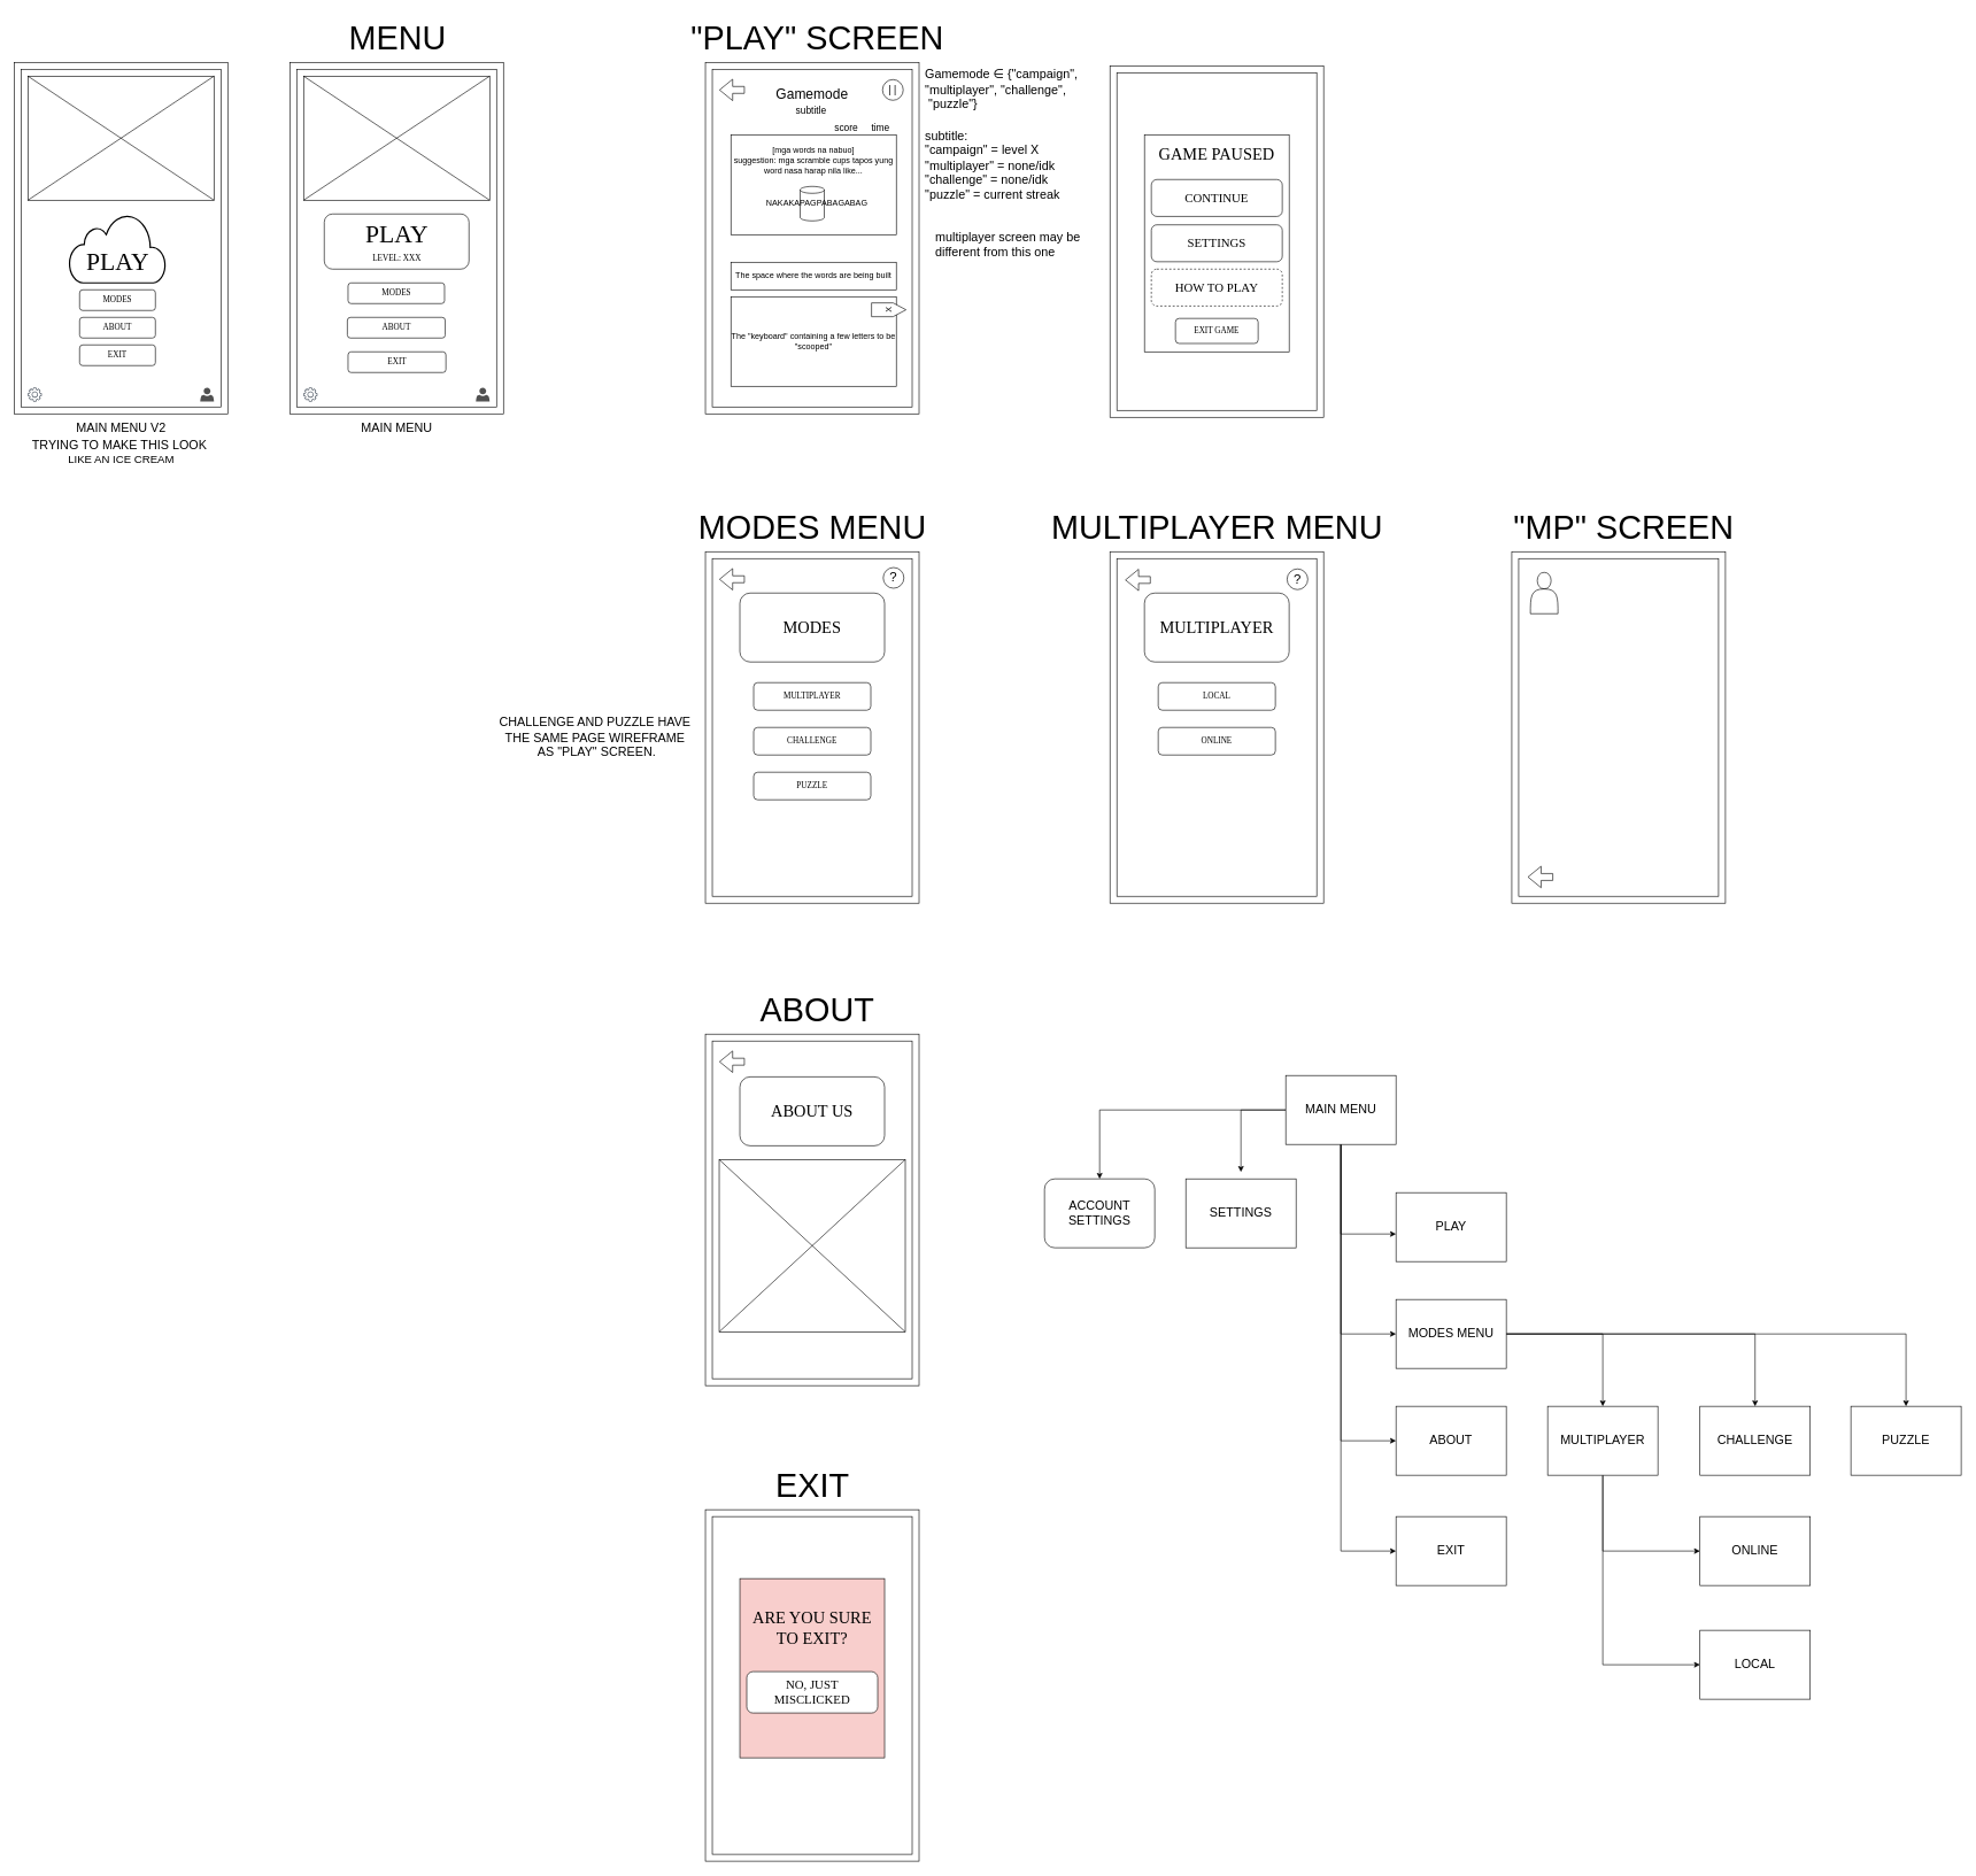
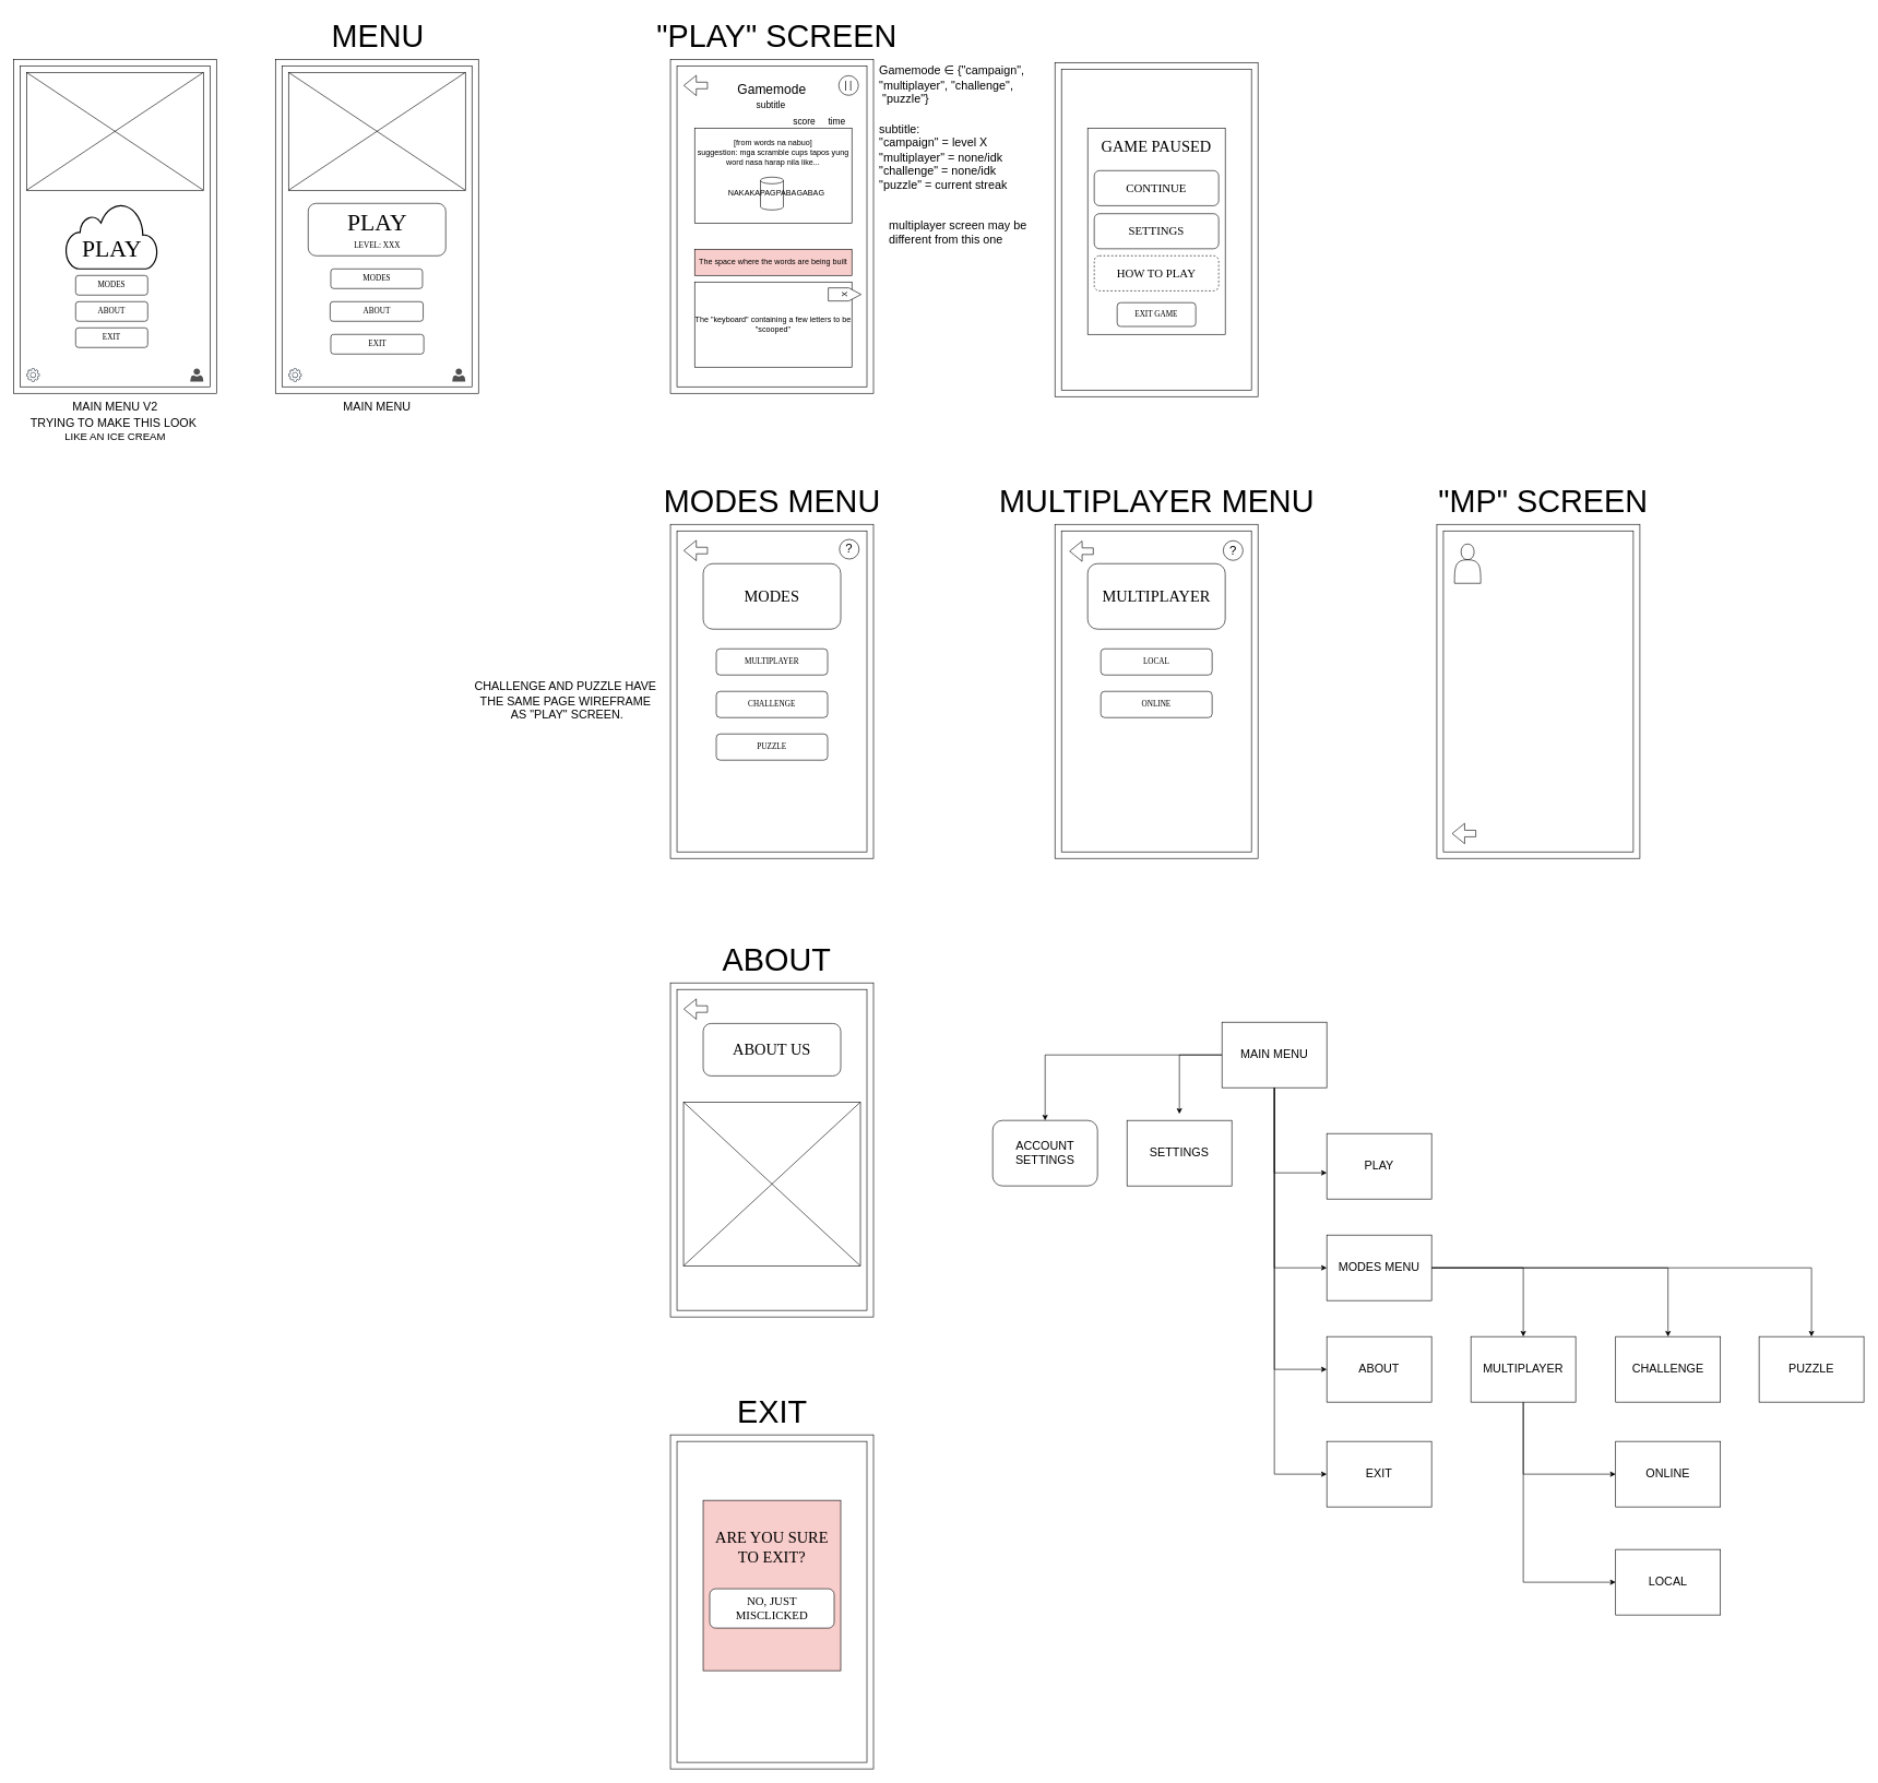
- <mxCell id="113" value="[mga words na nabuo]&lt;div&gt;suggestion: mga scramble cups tapos yung word nasa harap nila like...&lt;/div&gt;&lt;div&gt;&lt;br&gt;&lt;/div&gt;&lt;div&gt;&lt;br&gt;&lt;/div&gt;&lt;div&gt;&lt;br&gt;&lt;/div&gt;&lt;div&gt;&lt;br&gt;&lt;/div&gt;&lt;div&gt;&lt;br&gt;&lt;/div&gt;" style="rounded=0;whiteSpace=wrap;html=1;" vertex="1" parent="1"><mxGeometry x="1060" y="195" width="240" height="145" as="geometry" /></mxCell>
+ <mxCell id="113" value="[from words na nabuo]&lt;div&gt;suggestion: mga scramble cups tapos yung word nasa harap nila like...&lt;/div&gt;&lt;div&gt;&lt;br&gt;&lt;/div&gt;&lt;div&gt;&lt;br&gt;&lt;/div&gt;&lt;div&gt;&lt;br&gt;&lt;/div&gt;&lt;div&gt;&lt;br&gt;&lt;/div&gt;&lt;div&gt;&lt;br&gt;&lt;/div&gt;" style="rounded=0;whiteSpace=wrap;html=1;" vertex="1" parent="1"><mxGeometry x="1060" y="195" width="240" height="145" as="geometry" /></mxCell>
- <mxCell id="116" value="The space where the words are being built" style="rounded=0;whiteSpace=wrap;html=1;" vertex="1" parent="1"><mxGeometry x="1060" y="380" width="240" height="40" as="geometry" /></mxCell>
+ <mxCell id="116" value="The space where the words are being built" style="rounded=0;whiteSpace=wrap;html=1;fillColor=#f8cecc;" vertex="1" parent="1"><mxGeometry x="1060" y="380" width="240" height="40" as="geometry" /></mxCell>
- <mxCell id="34" value="&lt;font style=&quot;font-size: 24px;&quot; face=&quot;Comic Sans MS&quot;&gt;ABOUT US&lt;/font&gt;" style="rounded=1;whiteSpace=wrap;html=1;movable=1;resizable=1;rotatable=1;deletable=1;editable=1;locked=0;connectable=1;" parent="1" vertex="1"><mxGeometry x="1073" y="1562" width="210" height="100" as="geometry" /></mxCell>
+ <mxCell id="34" value="&lt;font style=&quot;font-size: 24px;&quot; face=&quot;Comic Sans MS&quot;&gt;ABOUT US&lt;/font&gt;" style="rounded=1;whiteSpace=wrap;html=1;movable=1;resizable=1;rotatable=1;deletable=1;editable=1;locked=0;connectable=1;" parent="1" vertex="1"><mxGeometry x="1073" y="1562" width="210" height="80" as="geometry" /></mxCell>
